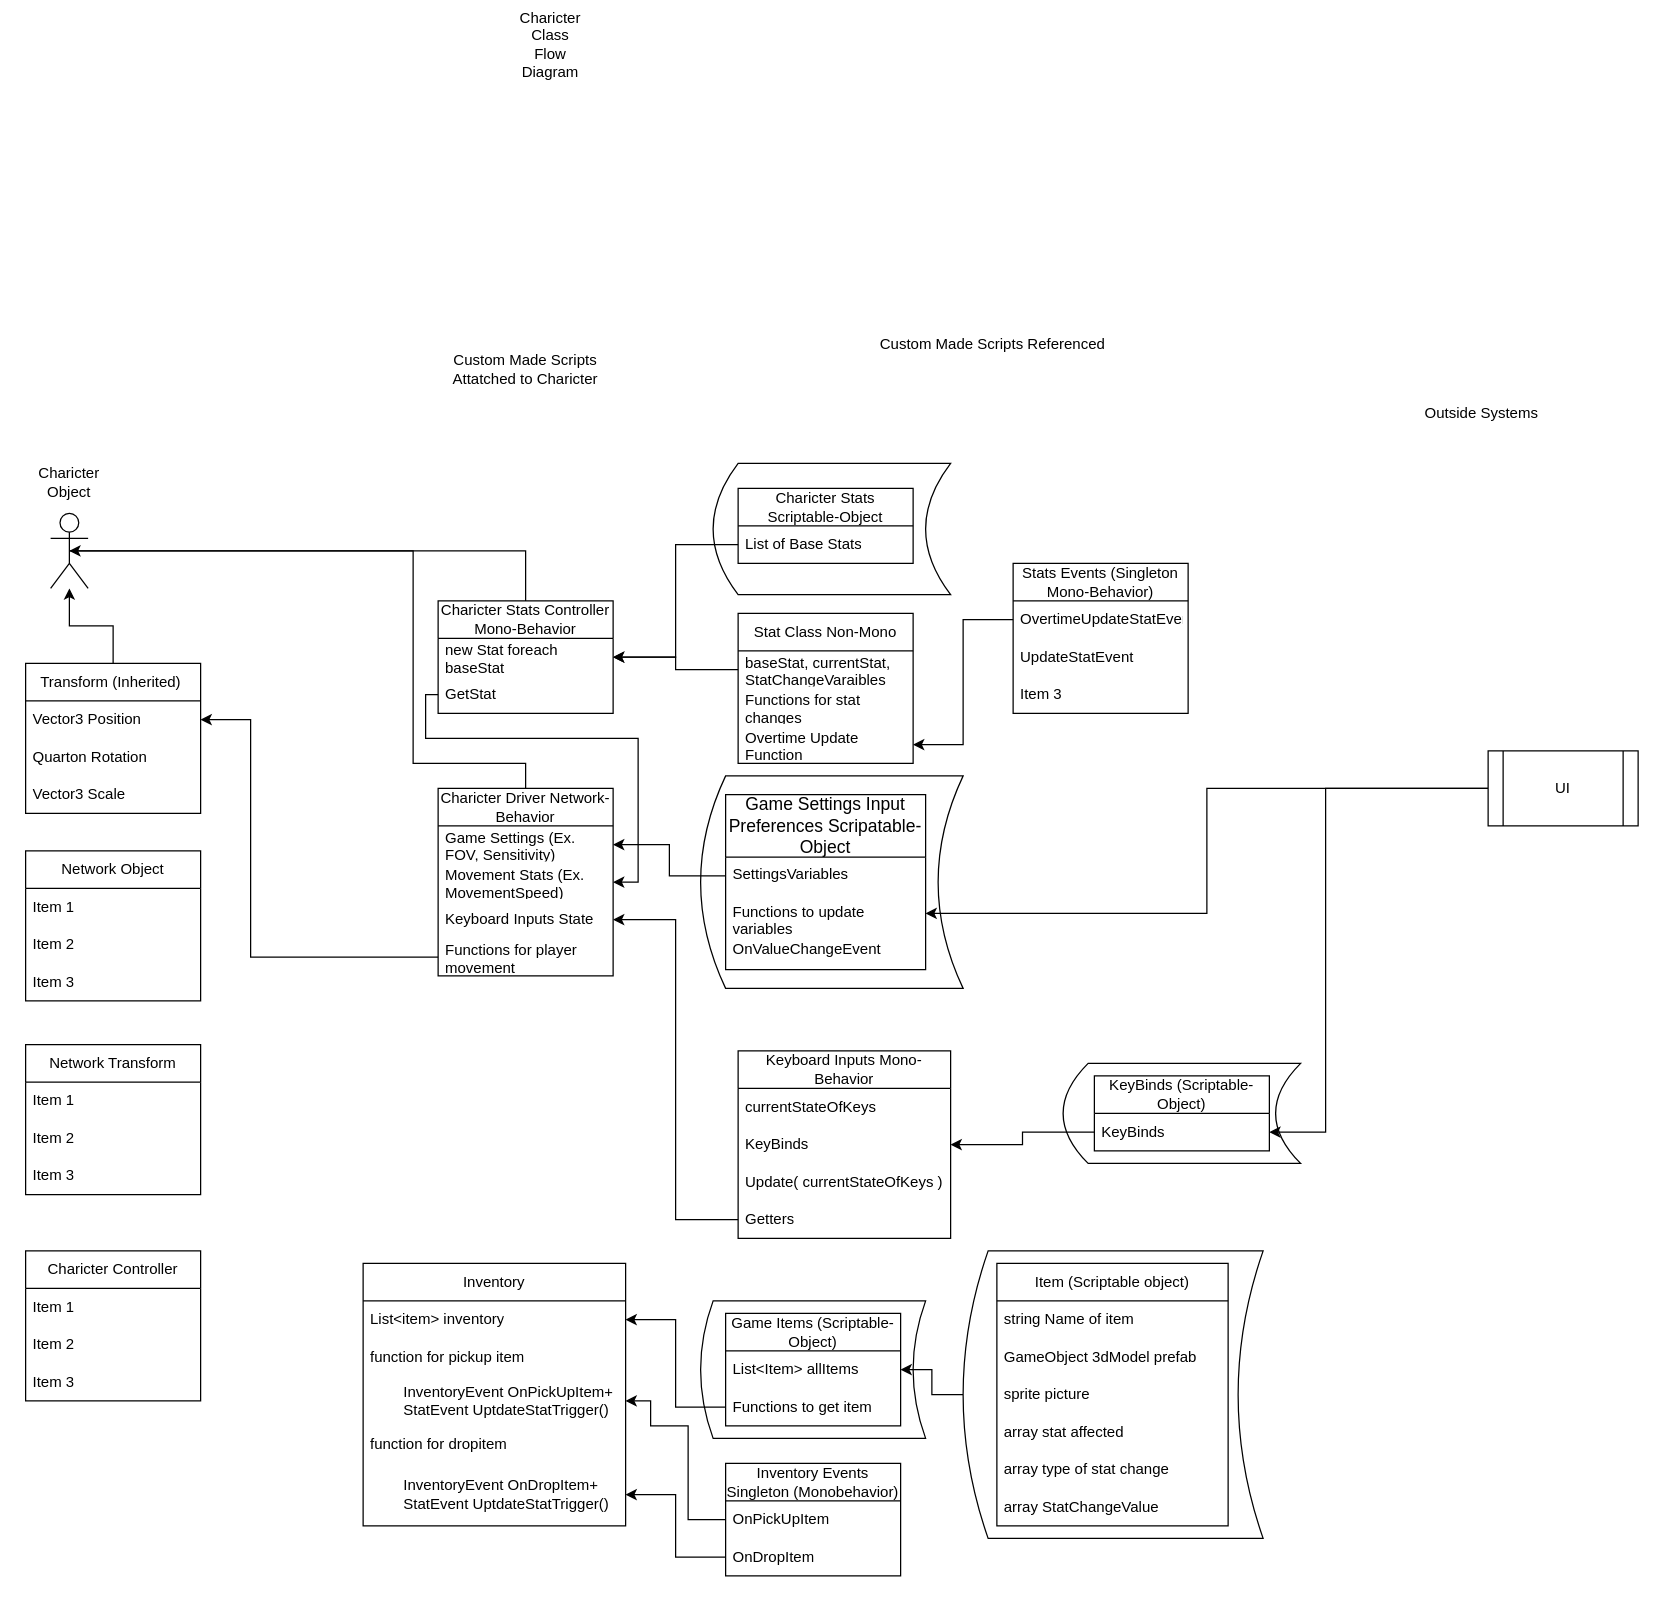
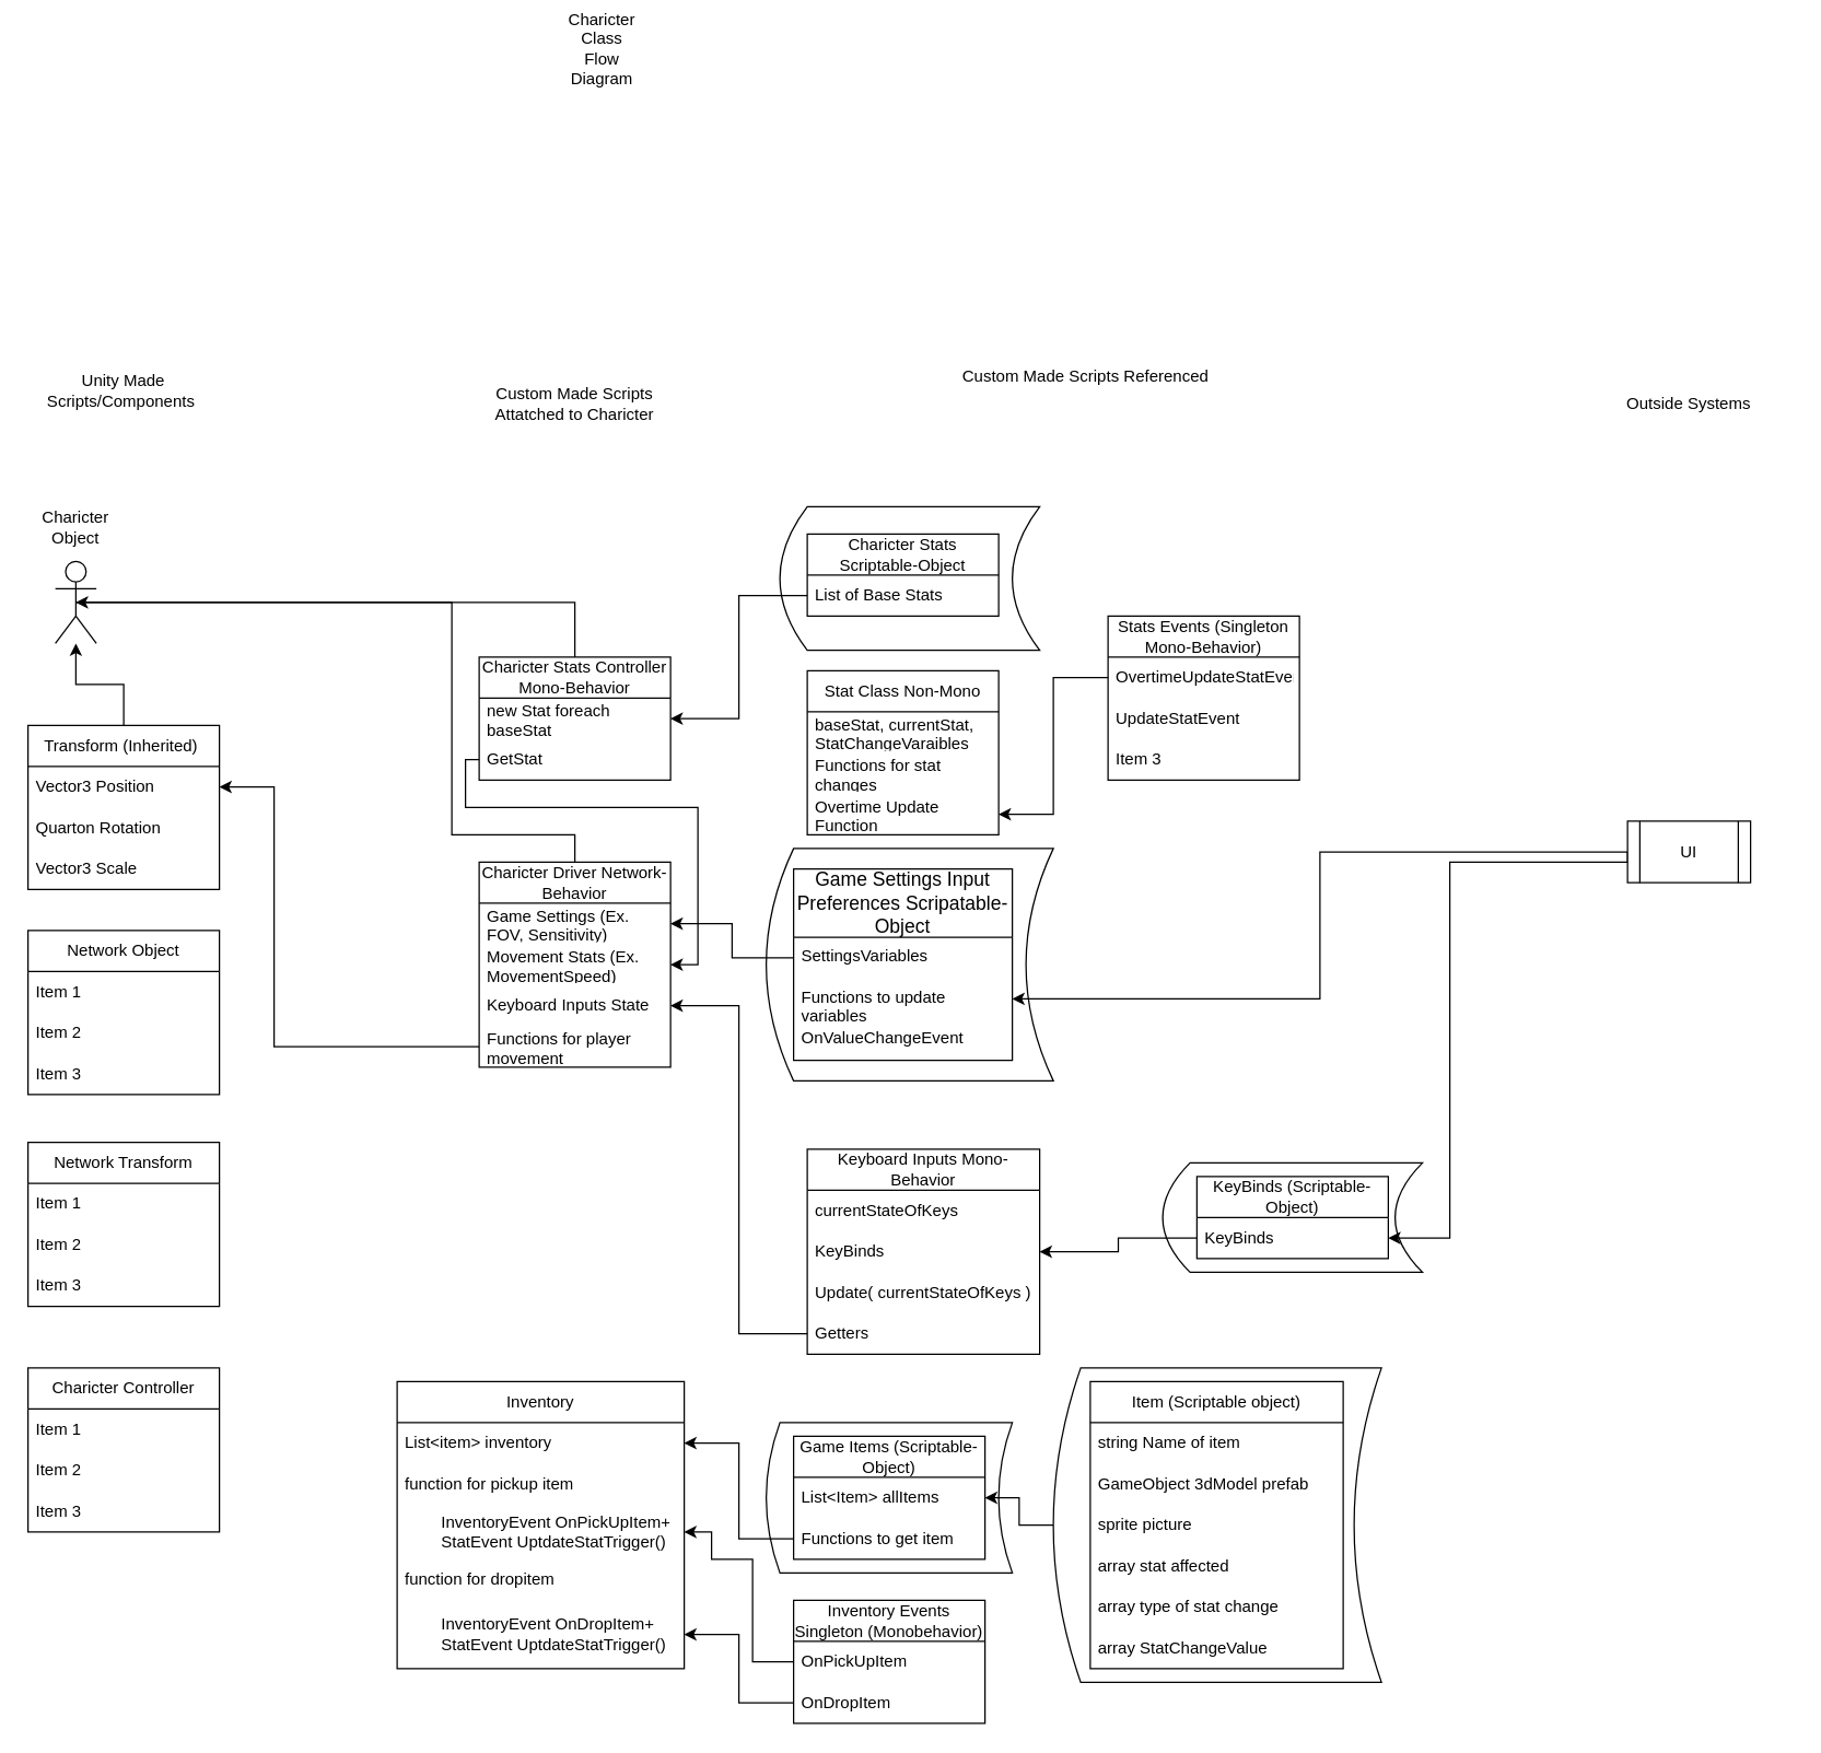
+ <mxCell id="36" value="Unity Made Scripts/Components&amp;nbsp;" style="text;html=1;strokeColor=none;fillColor=none;align=center;verticalAlign=middle;whiteSpace=wrap;rounded=0;" vertex="1" parent="1"><mxGeometry x="25" y="270" width="130" height="30" as="geometry" /></mxCell>
- <mxCell id="67" value="Outside Systems" style="text;html=1;strokeColor=none;fillColor=none;align=center;verticalAlign=middle;whiteSpace=wrap;rounded=0;" vertex="1" parent="1"><mxGeometry x="1120" y="315" width="130" height="30" as="geometry" /></mxCell>
+ <mxCell id="67" value="Outside Systems" style="text;html=1;strokeColor=none;fillColor=none;align=center;verticalAlign=middle;whiteSpace=wrap;rounded=0;" vertex="1" parent="1"><mxGeometry x="1170" y="280" width="130" height="30" as="geometry" /></mxCell>
- <mxCell id="24" style="edgeStyle=orthogonalEdgeStyle;rounded=0;orthogonalLoop=1;jettySize=auto;html=1;exitX=0;exitY=0.5;exitDx=0;exitDy=0;entryX=1;entryY=0.5;entryDx=0;entryDy=0;" edge="1" parent="1" source="15" target="12"><mxGeometry relative="1" as="geometry"><mxPoint x="530" y="560" as="targetPoint" /><Array as="points"><mxPoint x="540" y="535" /><mxPoint x="540" y="525" /></Array></mxGeometry></mxCell>
- <mxCell id="57" value="UI" style="shape=process;whiteSpace=wrap;html=1;backgroundOutline=1;" vertex="1" parent="1"><mxGeometry x="1190" y="600" width="120" height="60" as="geometry" /></mxCell>
+ <mxCell id="57" value="UI" style="shape=process;whiteSpace=wrap;html=1;backgroundOutline=1;" vertex="1" parent="1"><mxGeometry x="1190" y="600" width="90" height="45" as="geometry" /></mxCell>
